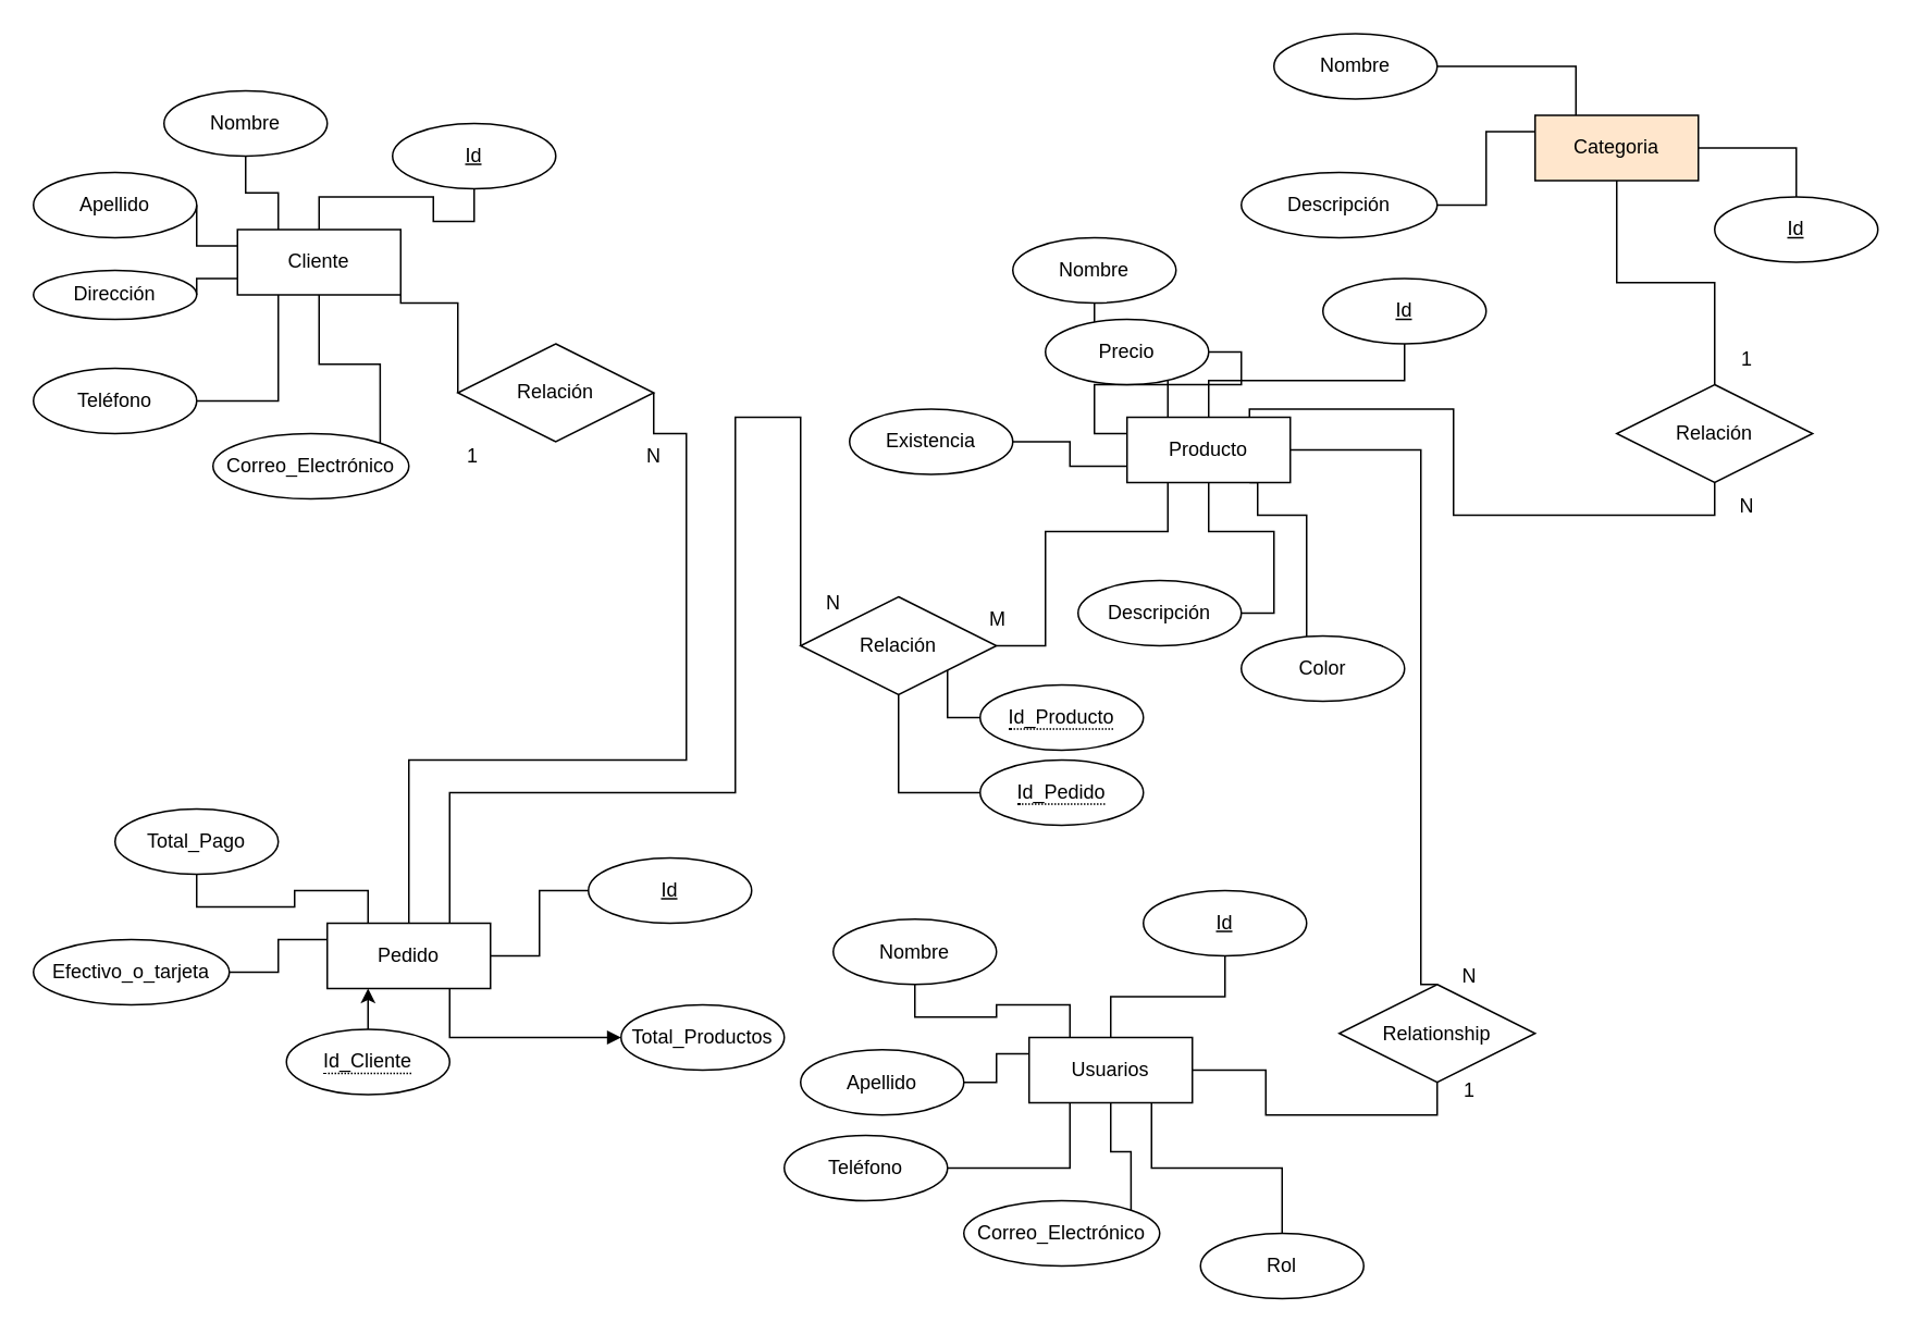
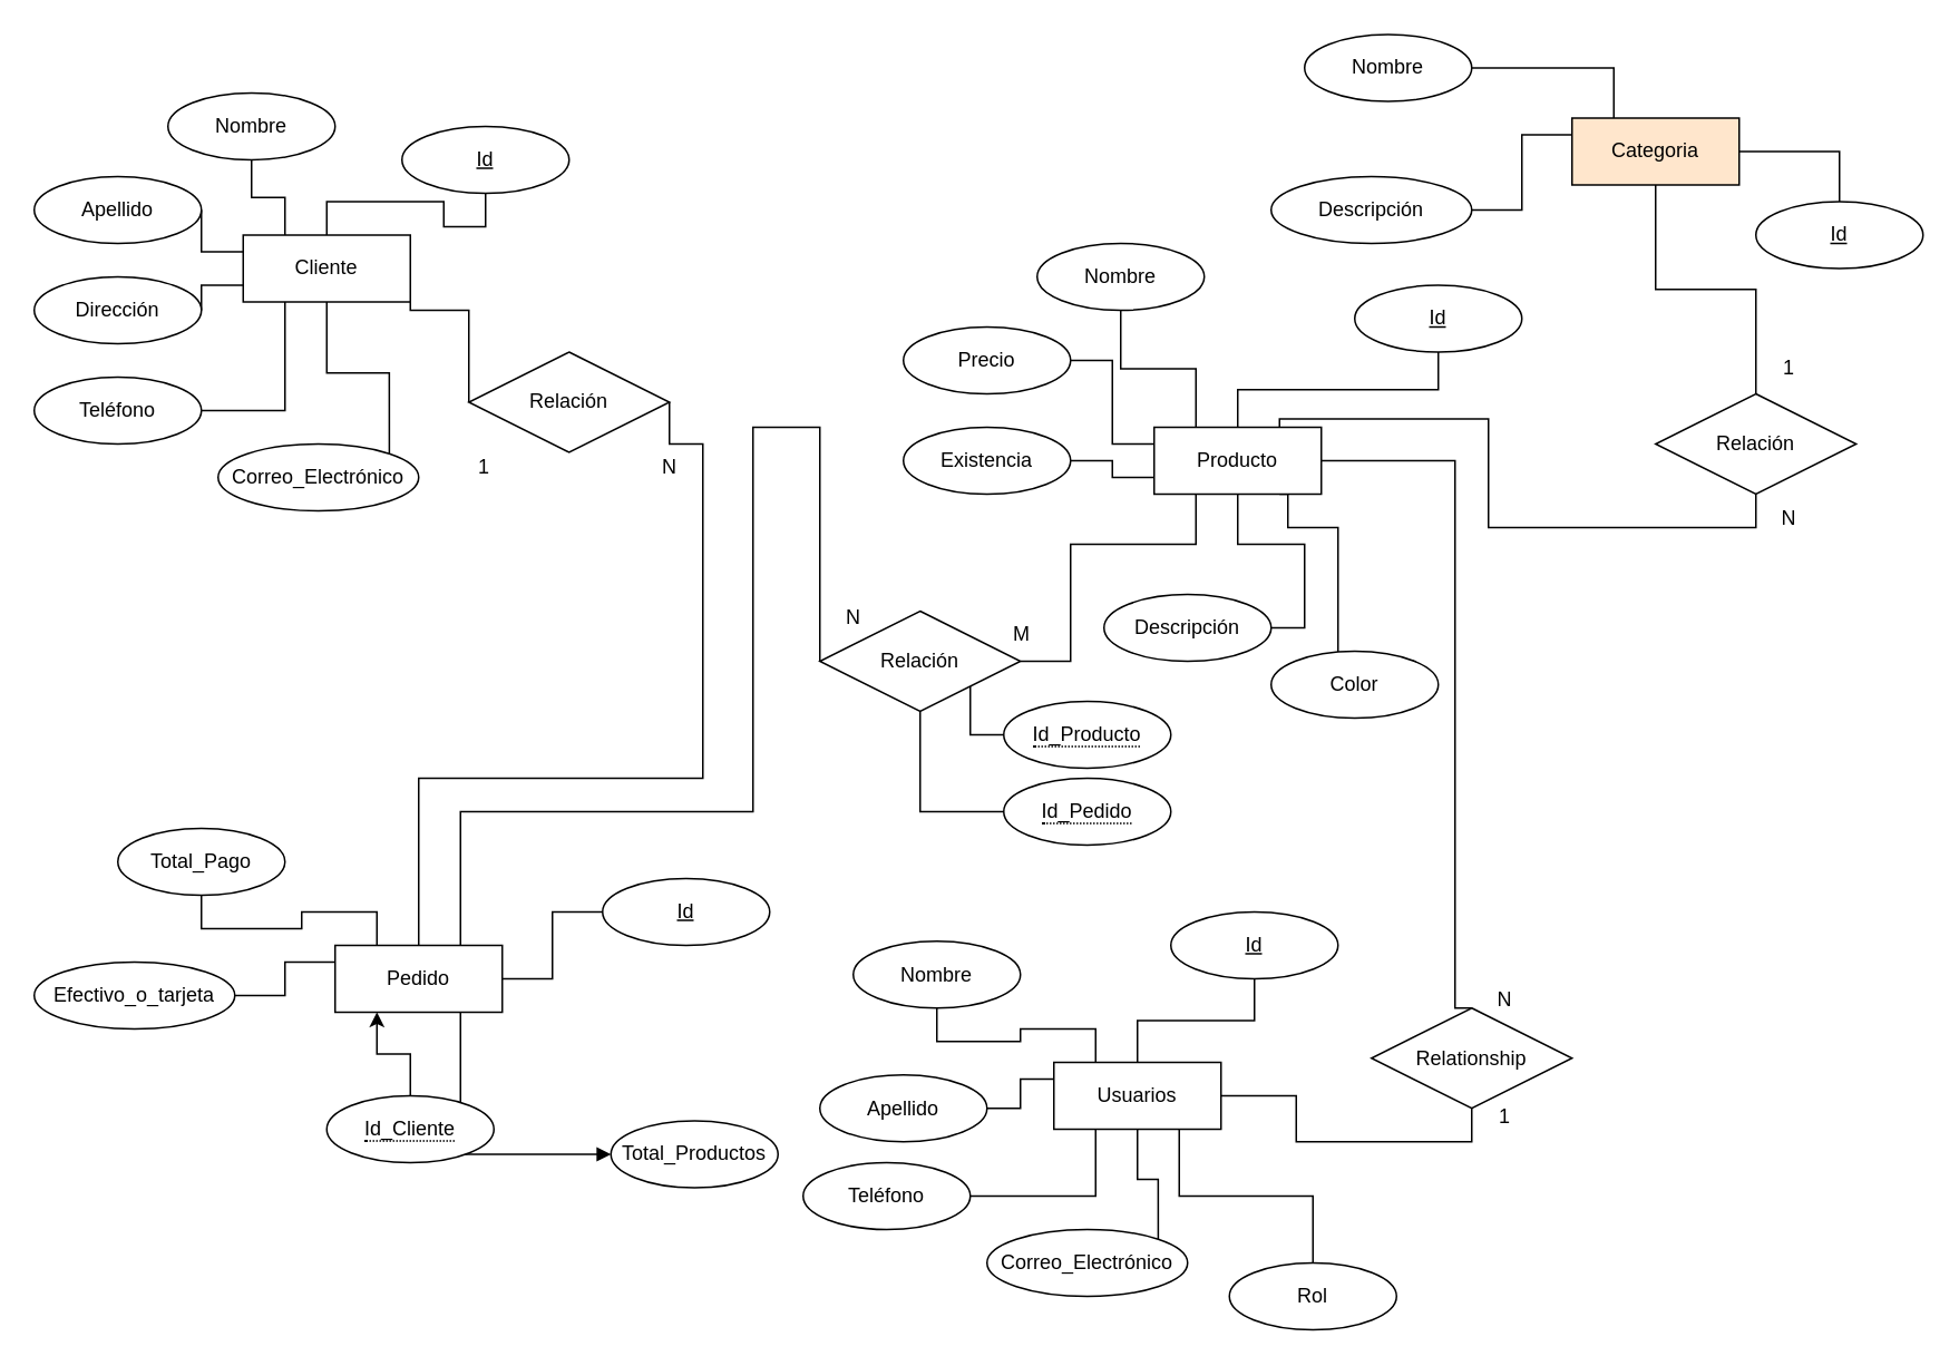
- <mxCell id="13" value="Dirección" style="ellipse;whiteSpace=wrap;html=1;align=center;" parent="1" vertex="1"><mxGeometry x="20" y="165" width="100" height="30" as="geometry" /></mxCell>
+ <mxCell id="13" value="Dirección" style="ellipse;whiteSpace=wrap;html=1;align=center;" parent="1" vertex="1"><mxGeometry x="20" y="165" width="100" height="40" as="geometry" /></mxCell>
- <mxCell id="25" value="Precio" style="ellipse;whiteSpace=wrap;html=1;align=center;" parent="1" vertex="1"><mxGeometry x="640" y="195" width="100" height="40" as="geometry" /></mxCell>
+ <mxCell id="25" value="Precio" style="ellipse;whiteSpace=wrap;html=1;align=center;" parent="1" vertex="1"><mxGeometry x="540" y="195" width="100" height="40" as="geometry" /></mxCell>
- <mxCell id="26" value="Existencia" style="ellipse;whiteSpace=wrap;html=1;align=center;" parent="1" vertex="1"><mxGeometry x="520" y="250" width="100" height="40" as="geometry" /></mxCell>
+ <mxCell id="26" value="Existencia" style="ellipse;whiteSpace=wrap;html=1;align=center;" parent="1" vertex="1"><mxGeometry x="540" y="255" width="100" height="40" as="geometry" /></mxCell>
- <mxCell id="37" value="Total_Productos" style="ellipse;whiteSpace=wrap;html=1;align=center;" parent="1" vertex="1"><mxGeometry x="380" y="615" width="100" height="40" as="geometry" /></mxCell>
+ <mxCell id="37" value="Total_Productos" style="ellipse;whiteSpace=wrap;html=1;align=center;" parent="1" vertex="1"><mxGeometry x="365" y="670" width="100" height="40" as="geometry" /></mxCell>
- <mxCell id="52" value="&lt;span style=&quot;border-bottom: 1px dotted&quot;&gt;Id_Cliente&lt;/span&gt;" style="ellipse;whiteSpace=wrap;html=1;align=center;" parent="1" vertex="1"><mxGeometry x="175" y="630" width="100" height="40" as="geometry" /></mxCell>
+ <mxCell id="52" value="&lt;span style=&quot;border-bottom: 1px dotted&quot;&gt;Id_Cliente&lt;/span&gt;" style="ellipse;whiteSpace=wrap;html=1;align=center;" parent="1" vertex="1"><mxGeometry x="195" y="655" width="100" height="40" as="geometry" /></mxCell>
